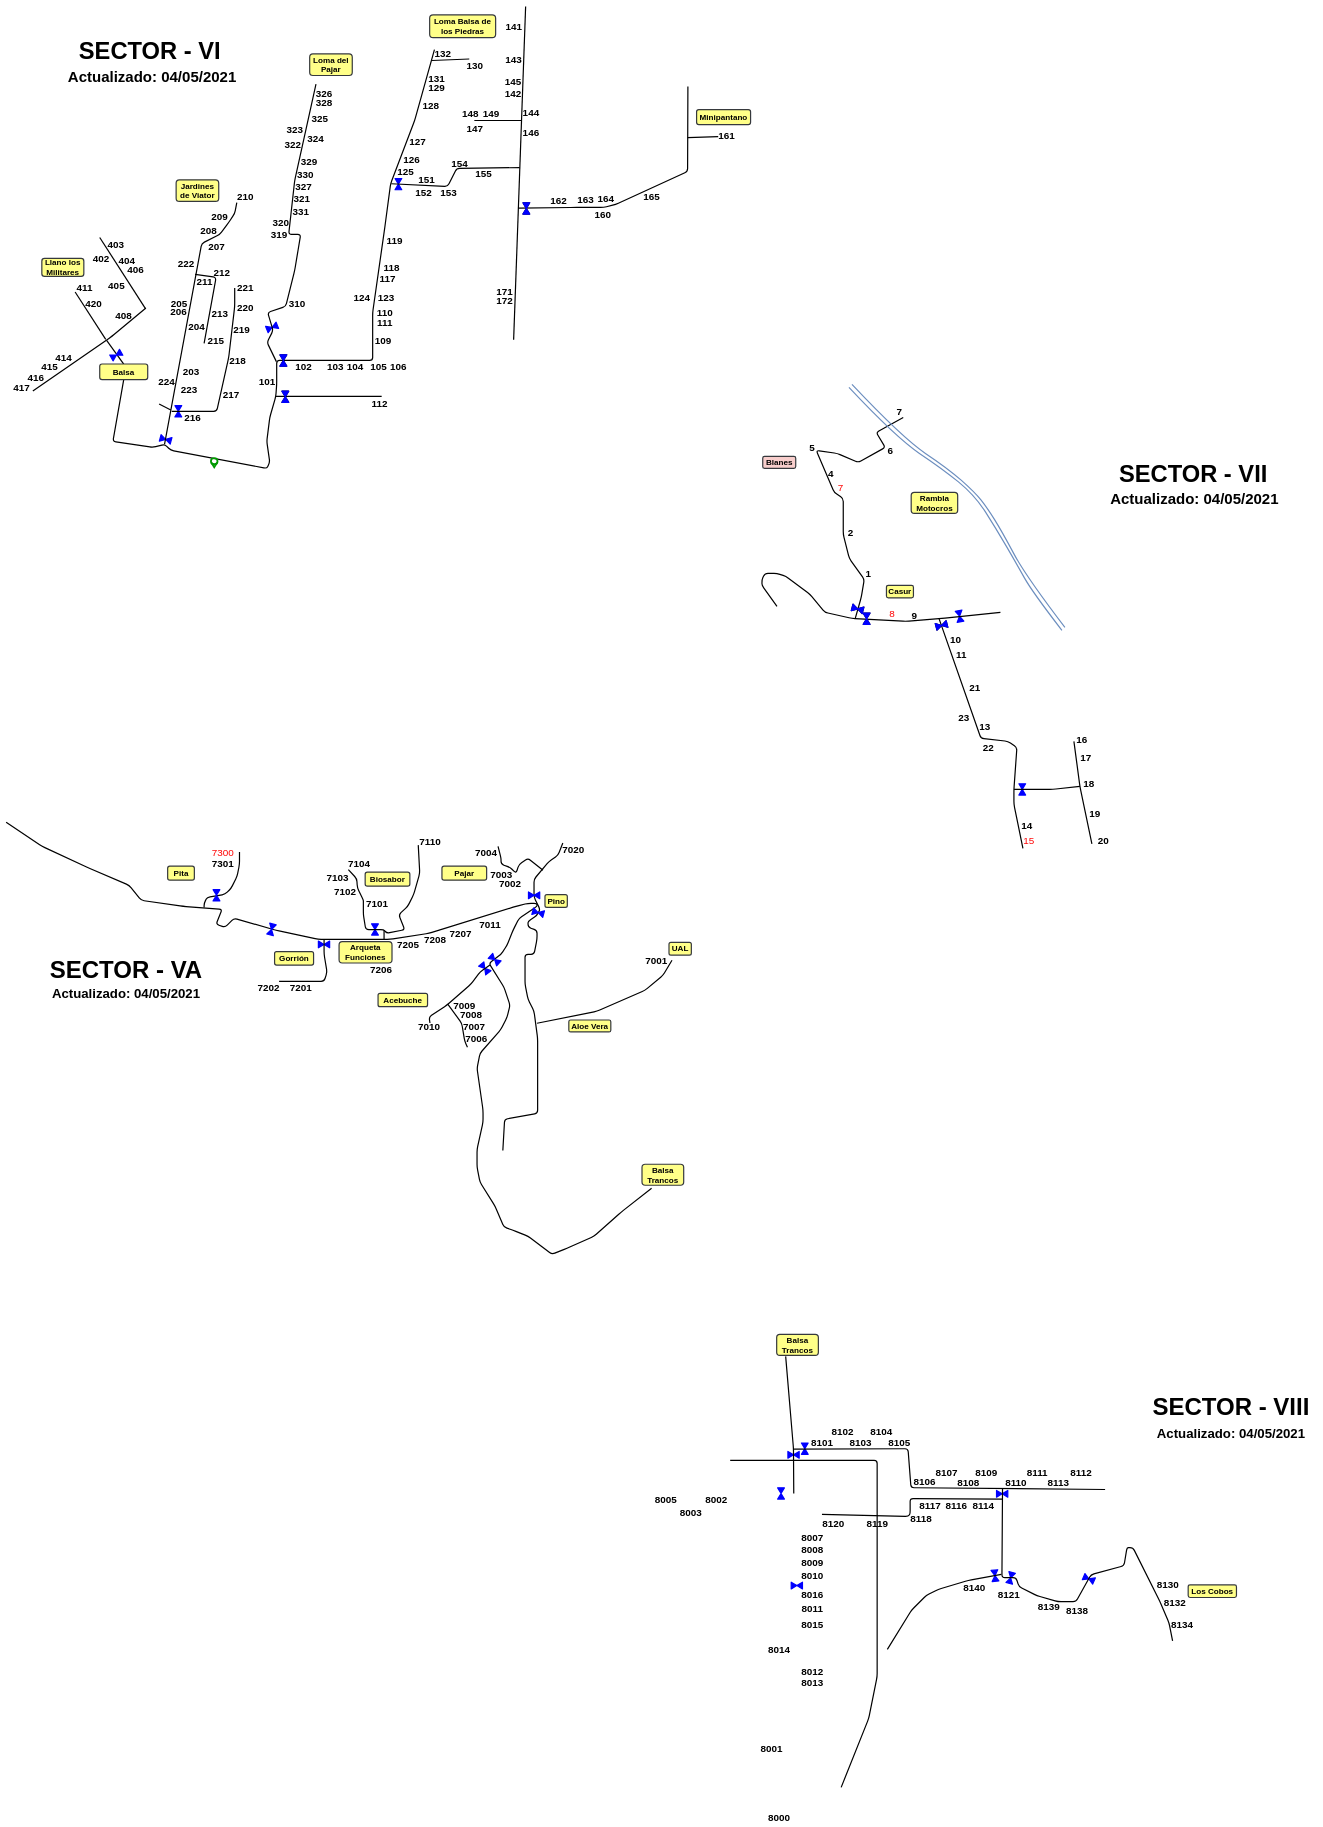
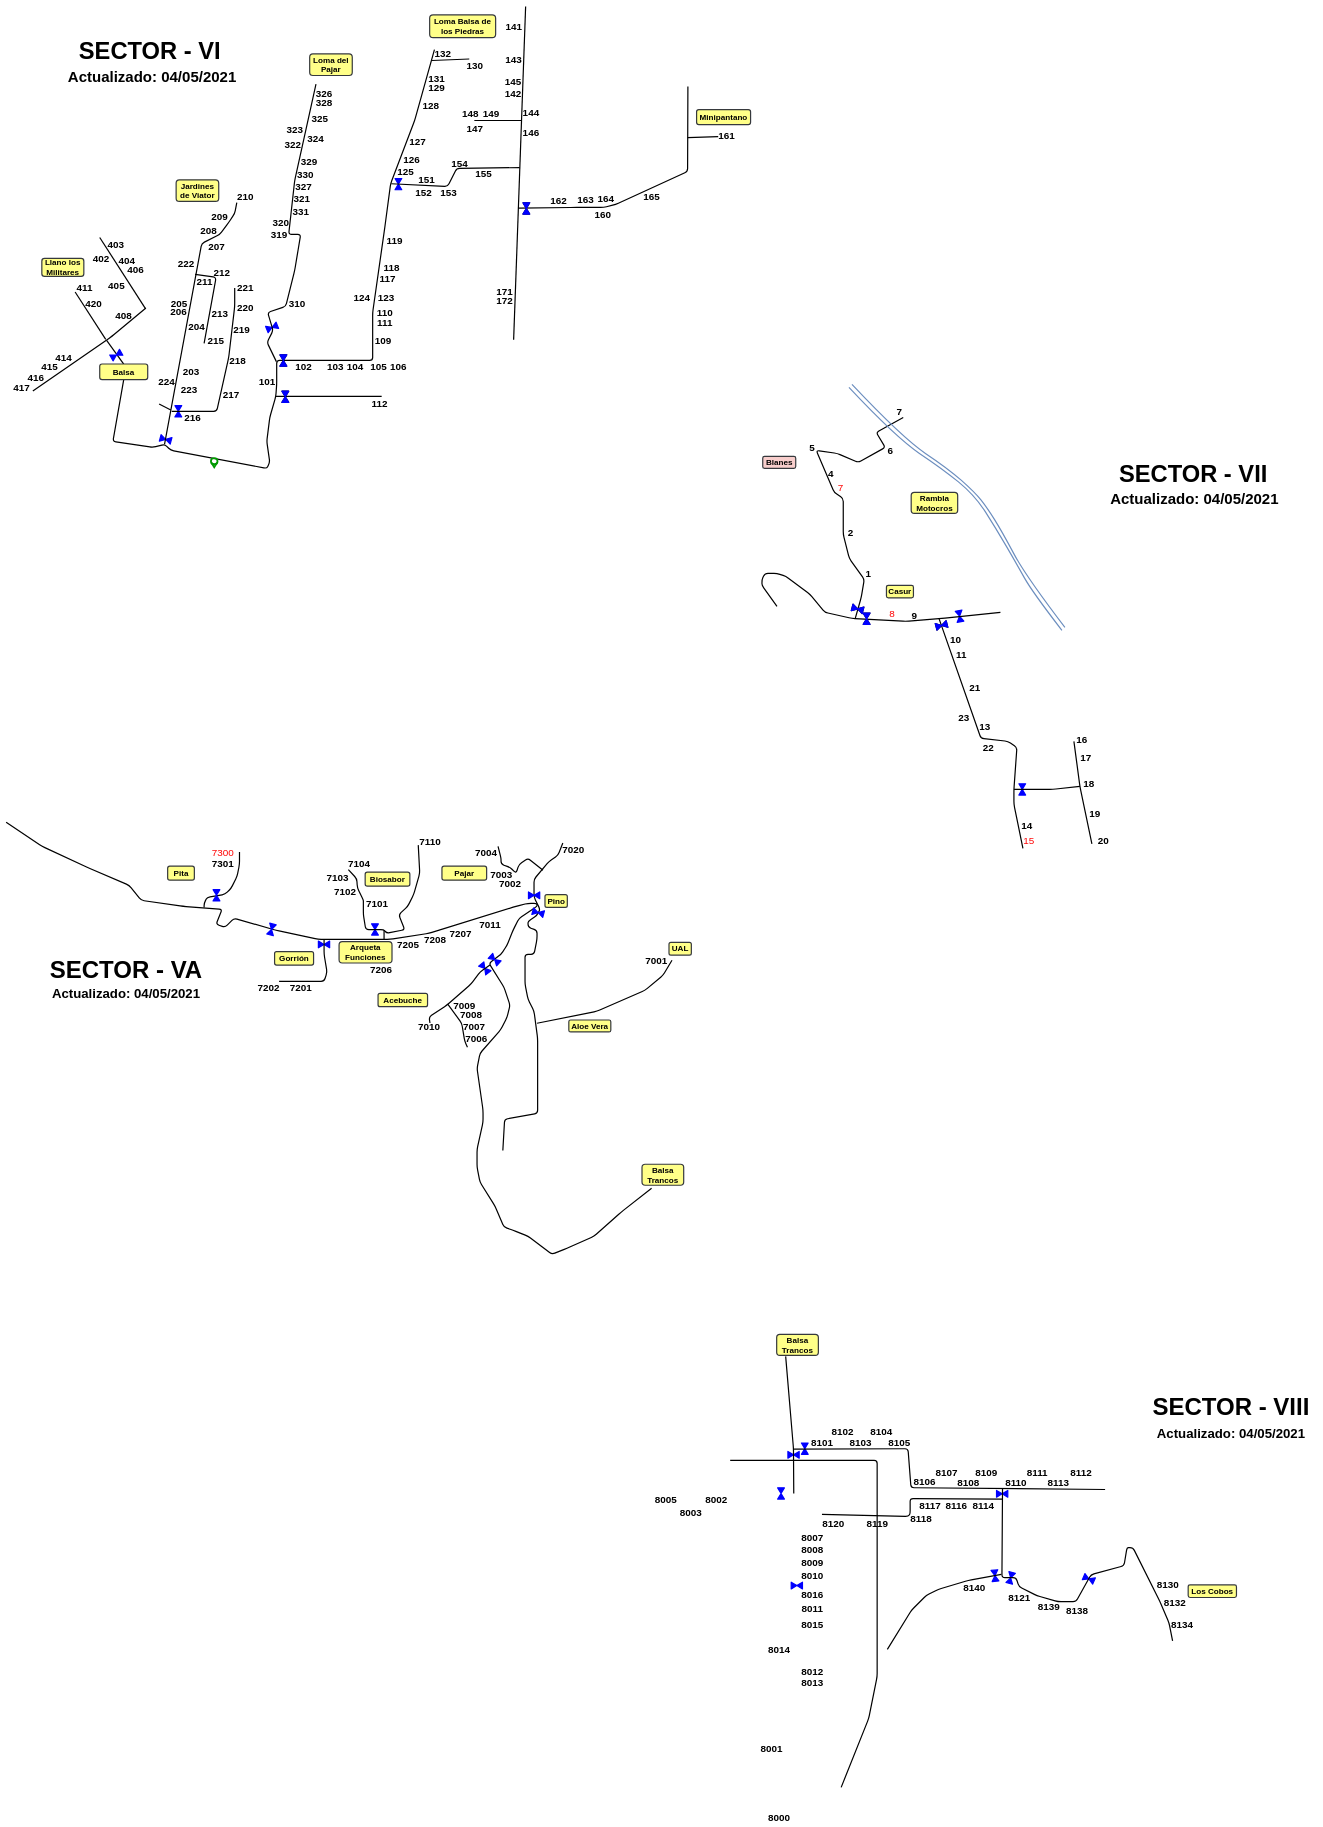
- <mxCell id="244" value="8121" style="text;html=1;strokeColor=none;fillColor=none;align=center;verticalAlign=middle;whiteSpace=wrap;rounded=0;fontSize=33;fontStyle=1;strokeWidth=4;" vertex="1" parent="1"><mxGeometry x="3343" y="5306" width="40" height="20" as="geometry" /></mxCell>
+ <mxCell id="244" value="8121" style="text;html=1;strokeColor=none;fillColor=none;align=center;verticalAlign=middle;whiteSpace=wrap;rounded=0;fontSize=33;fontStyle=1;strokeWidth=4;" vertex="1" parent="1"><mxGeometry x="3378" y="5316" width="40" height="20" as="geometry" /></mxCell>
